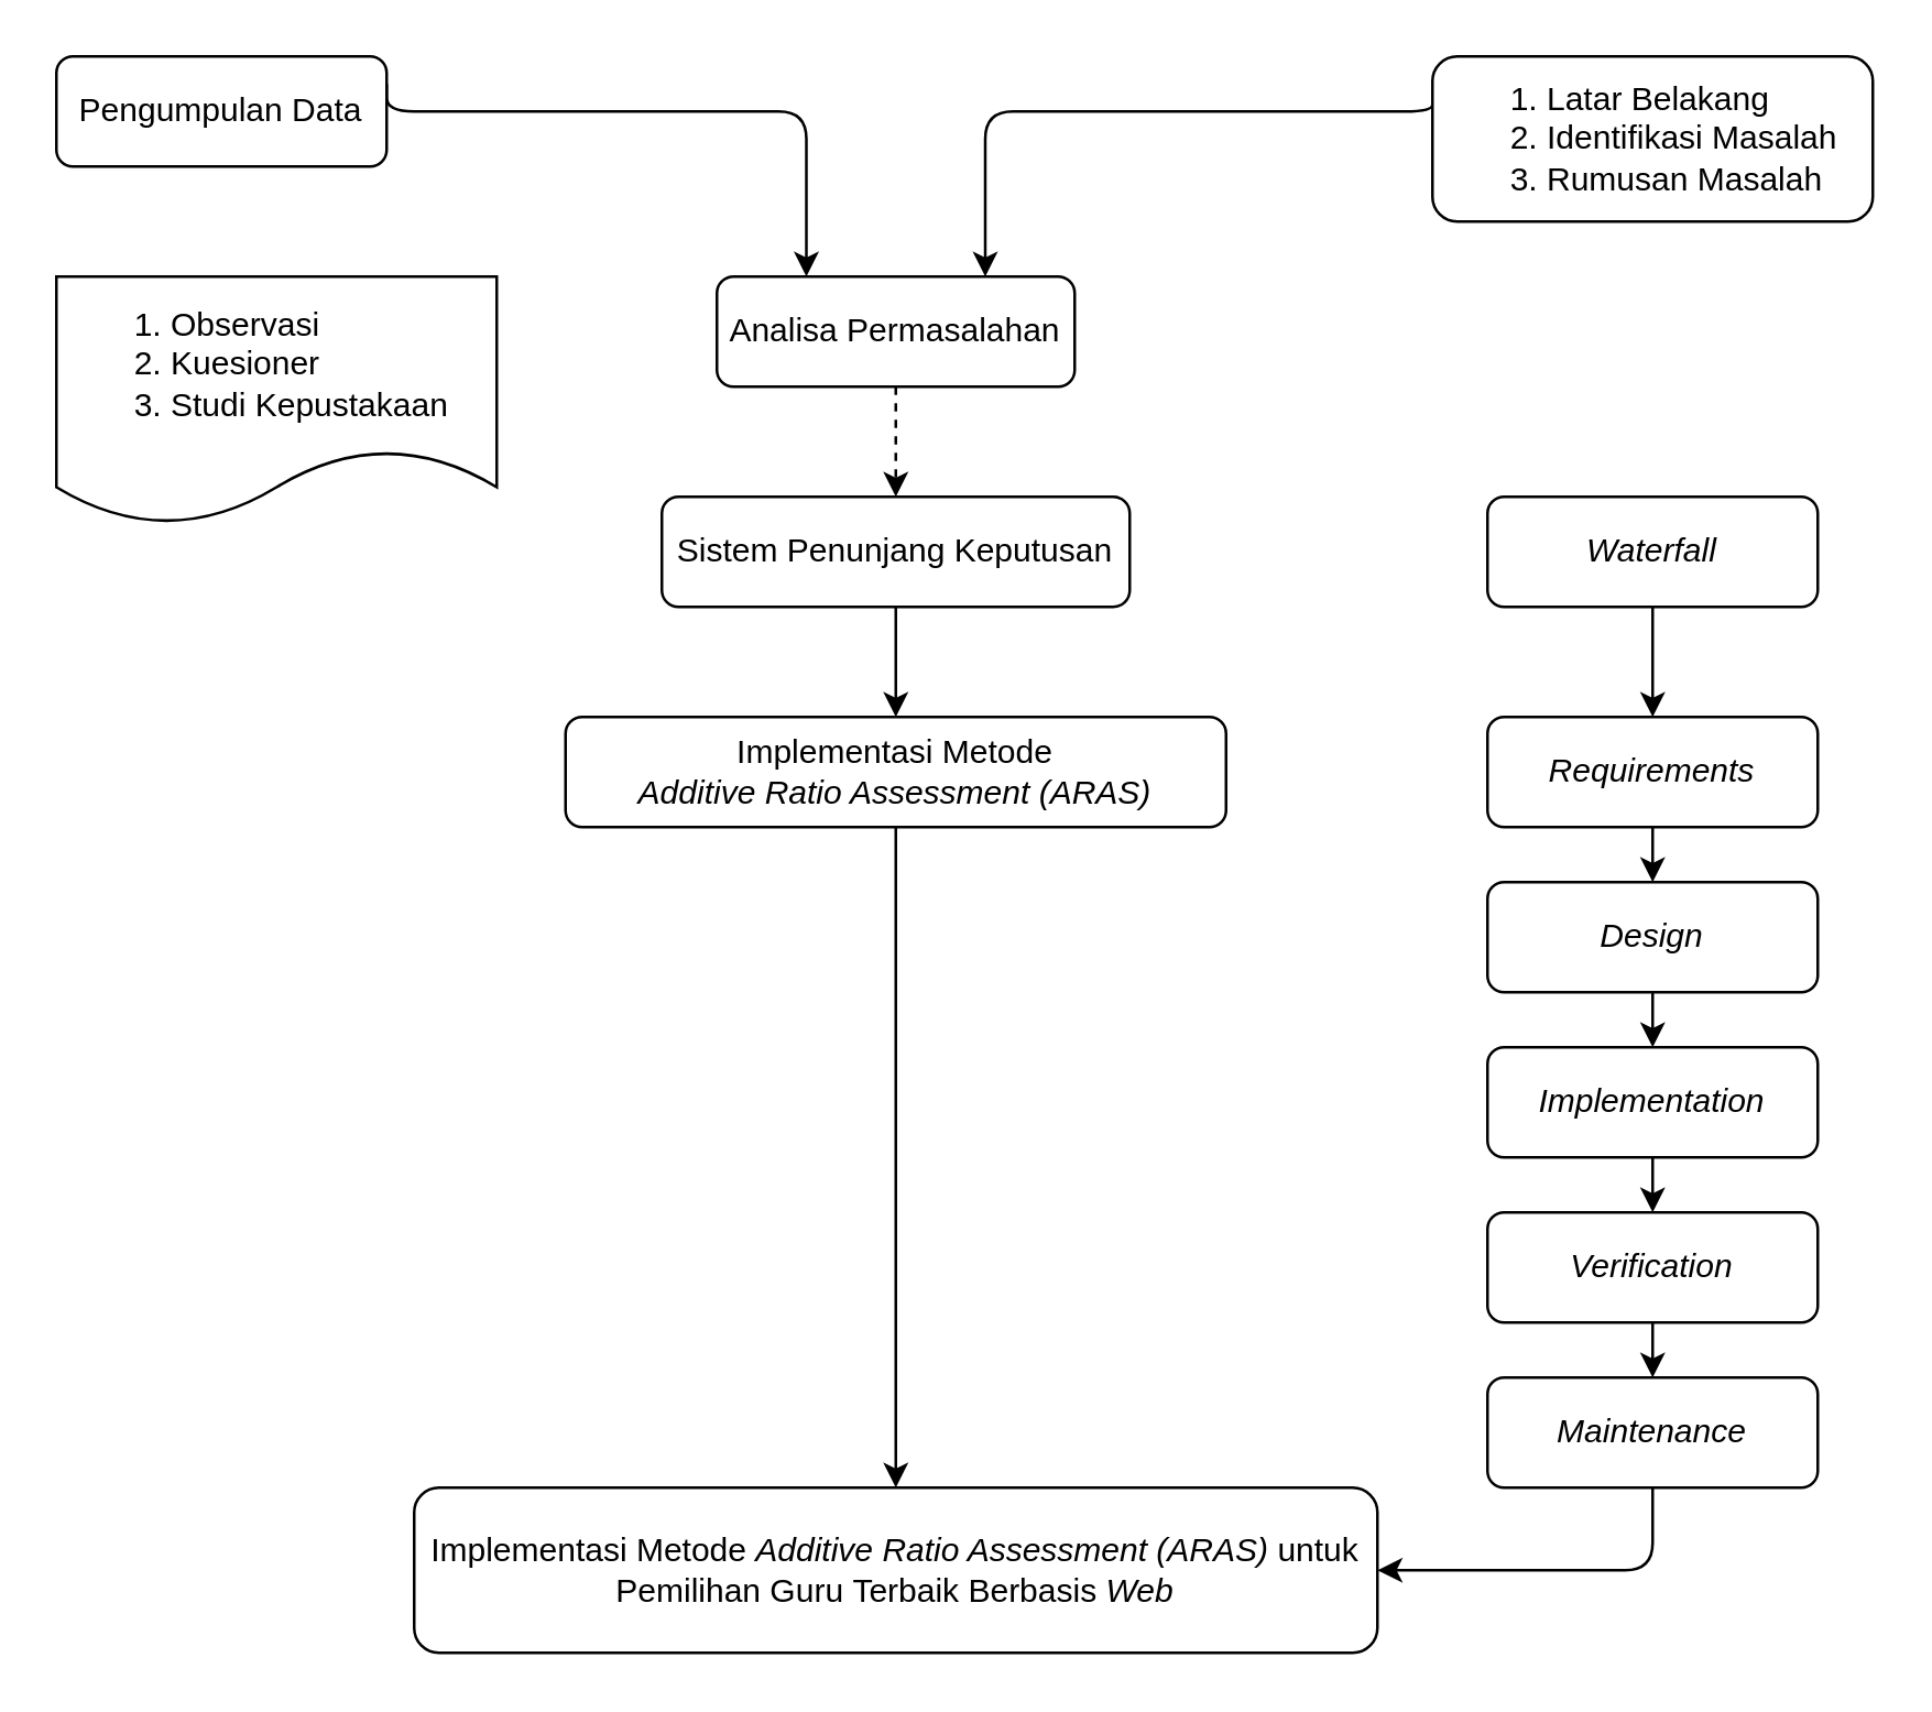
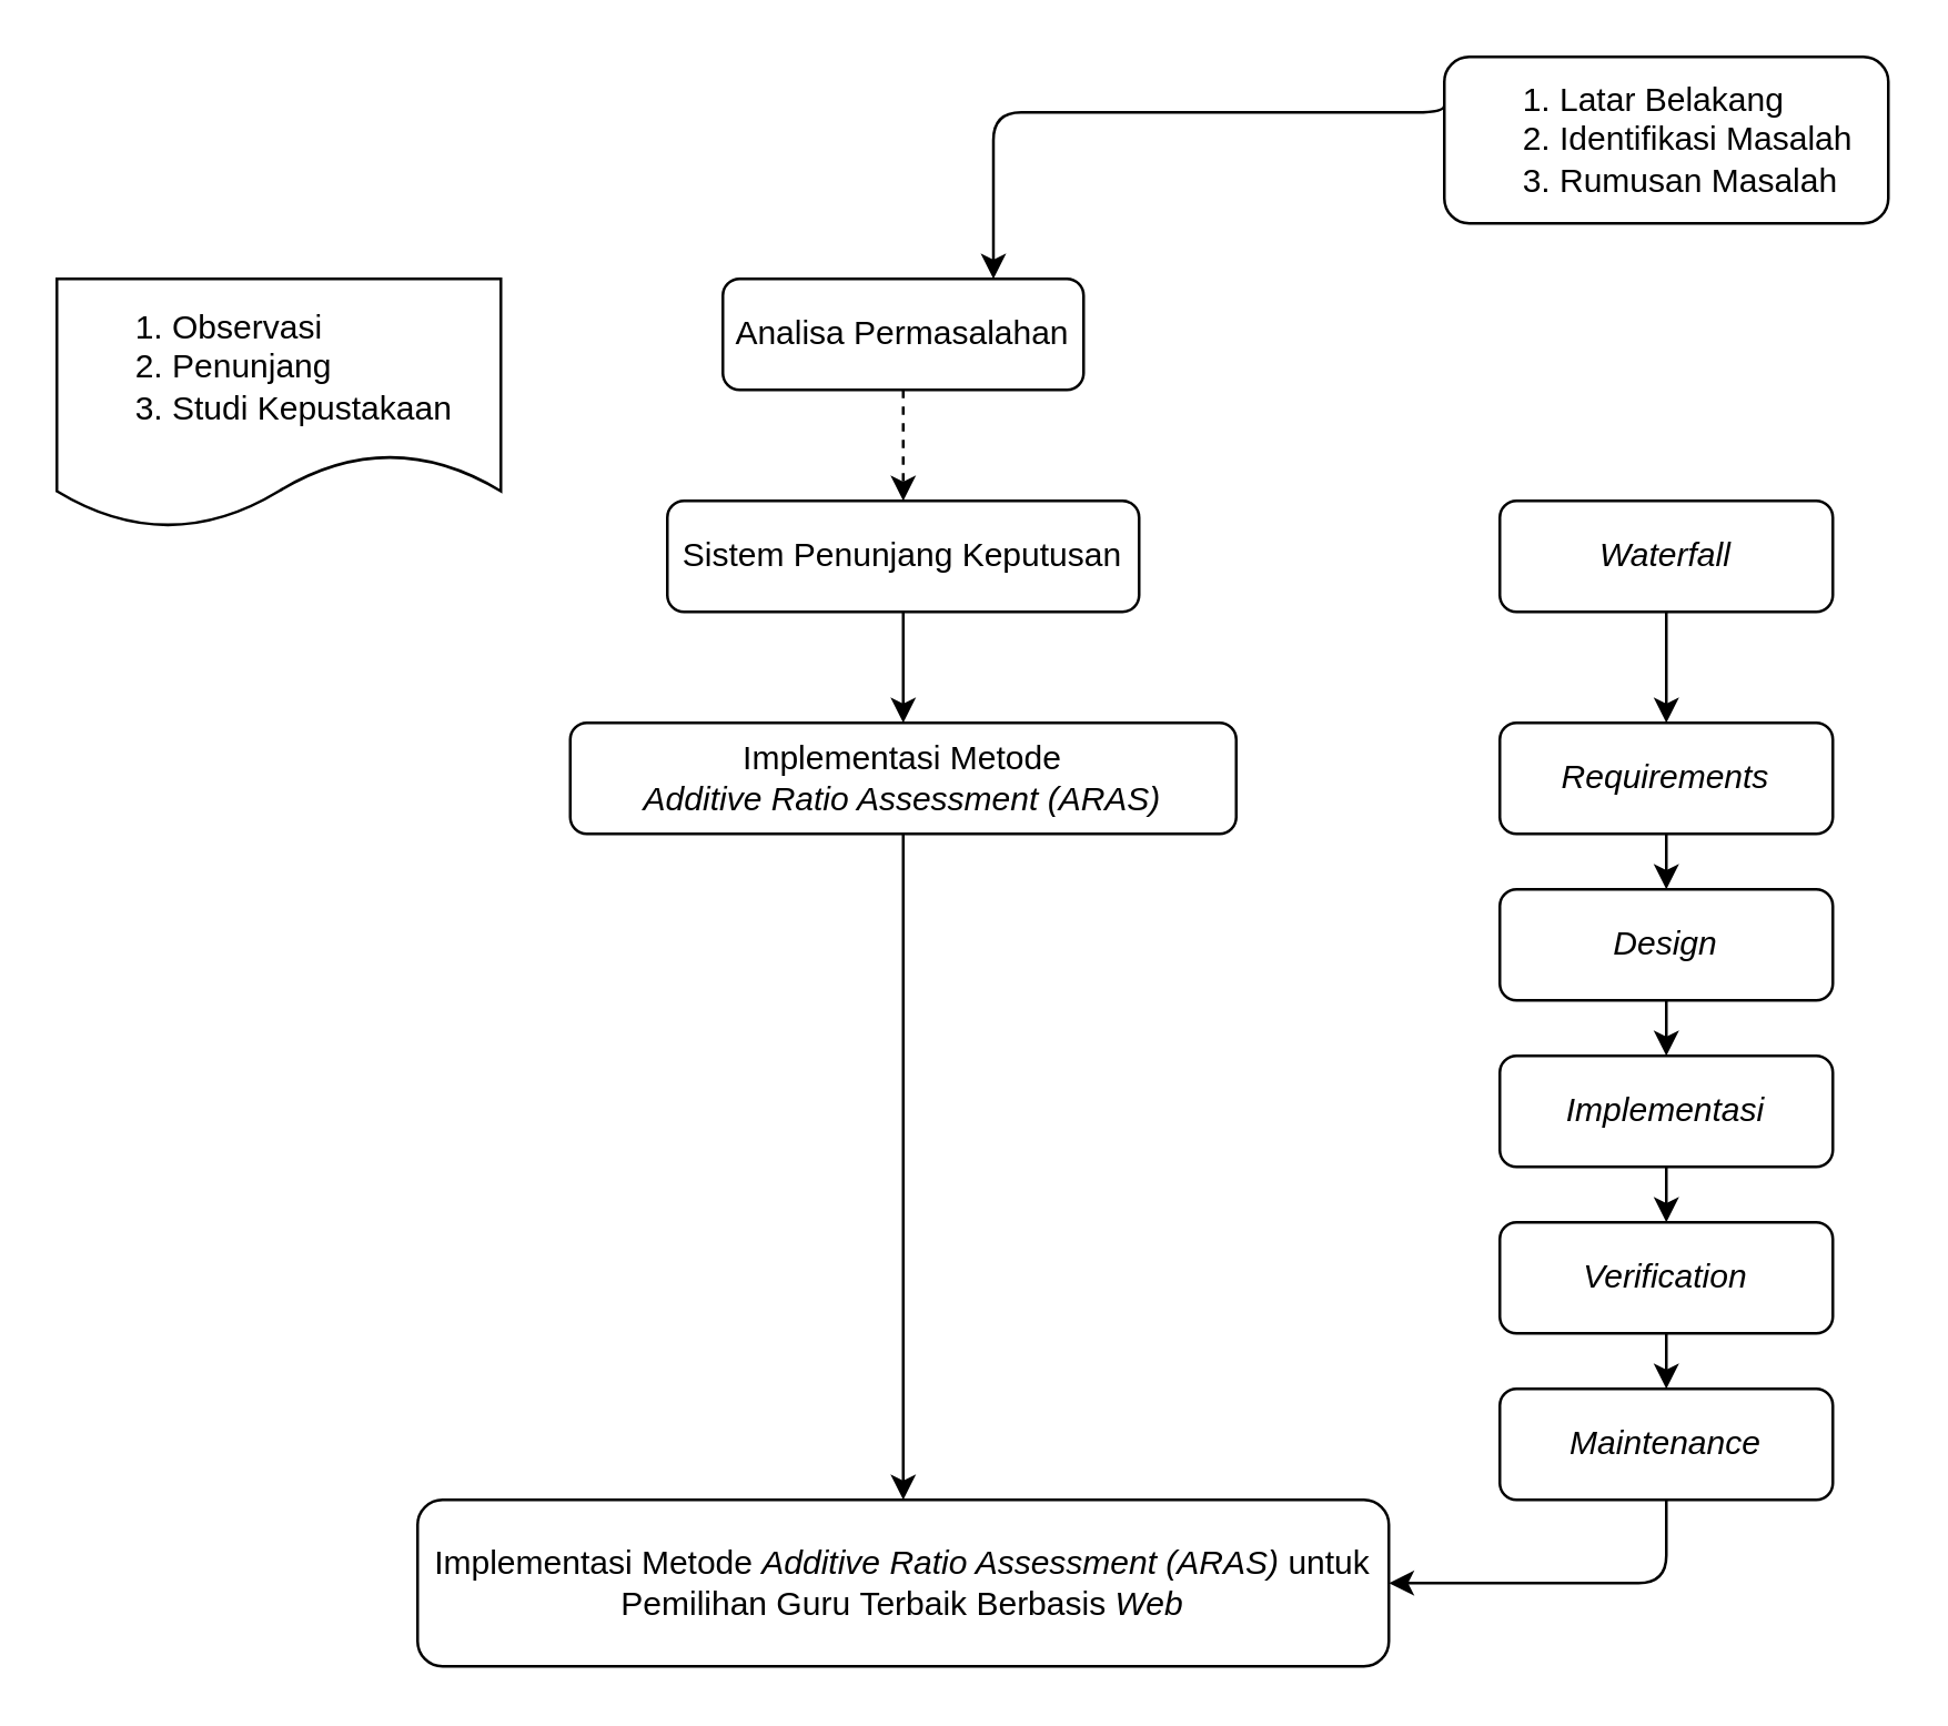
- <mxCell id="3" value="Pengumpulan Data" style="rounded=1;whiteSpace=wrap;html=1;" parent="1" vertex="1"><mxGeometry x="20" y="20" width="120" height="40" as="geometry" /></mxCell>
- <mxCell id="2" style="edgeStyle=orthogonalEdgeStyle;rounded=1;orthogonalLoop=1;jettySize=auto;html=1;exitX=1;exitY=0.25;exitDx=0;exitDy=0;entryX=0.25;entryY=0;entryDx=0;entryDy=0;" parent="1" source="3" target="7" edge="1"><mxGeometry relative="1" as="geometry"><Array as="points"><mxPoint x="140" y="40" /><mxPoint x="293" y="40" /></Array></mxGeometry></mxCell>
- <mxCell id="8" value="&lt;ol&gt;&lt;li&gt;Observasi&lt;/li&gt;&lt;li&gt;Kuesioner&lt;/li&gt;&lt;li&gt;Studi Kepustakaan&lt;/li&gt;&lt;/ol&gt;" style="shape=document;whiteSpace=wrap;html=1;boundedLbl=1;align=left;rounded=1;" parent="1" vertex="1"><mxGeometry x="20" y="100" width="160" height="90" as="geometry" /></mxCell>
+ <mxCell id="8" value="&lt;ol&gt;&lt;li&gt;Observasi&lt;/li&gt;&lt;li&gt;Penunjang&lt;/li&gt;&lt;li&gt;Studi Kepustakaan&lt;/li&gt;&lt;/ol&gt;" style="shape=document;whiteSpace=wrap;html=1;boundedLbl=1;align=left;rounded=1;" parent="1" vertex="1"><mxGeometry x="20" y="100" width="160" height="90" as="geometry" /></mxCell>
- <mxCell id="21" value="&lt;i&gt;Implementation&lt;/i&gt;" style="rounded=1;whiteSpace=wrap;html=1;" parent="1" vertex="1"><mxGeometry x="540" y="380" width="120" height="40" as="geometry" /></mxCell>
+ <mxCell id="21" value="&lt;i&gt;Implementasi&lt;/i&gt;" style="rounded=1;whiteSpace=wrap;html=1;" parent="1" vertex="1"><mxGeometry x="540" y="380" width="120" height="40" as="geometry" /></mxCell>
